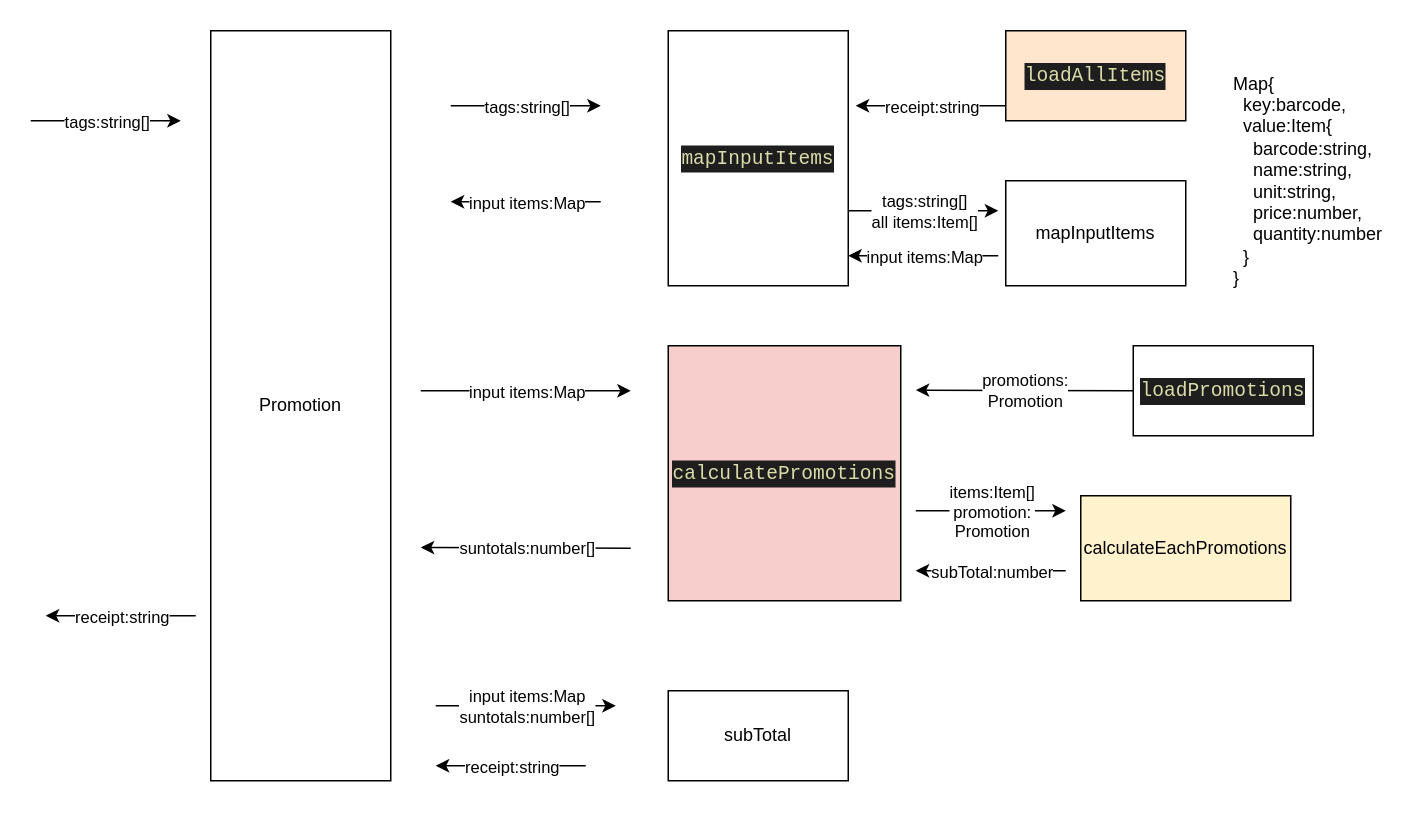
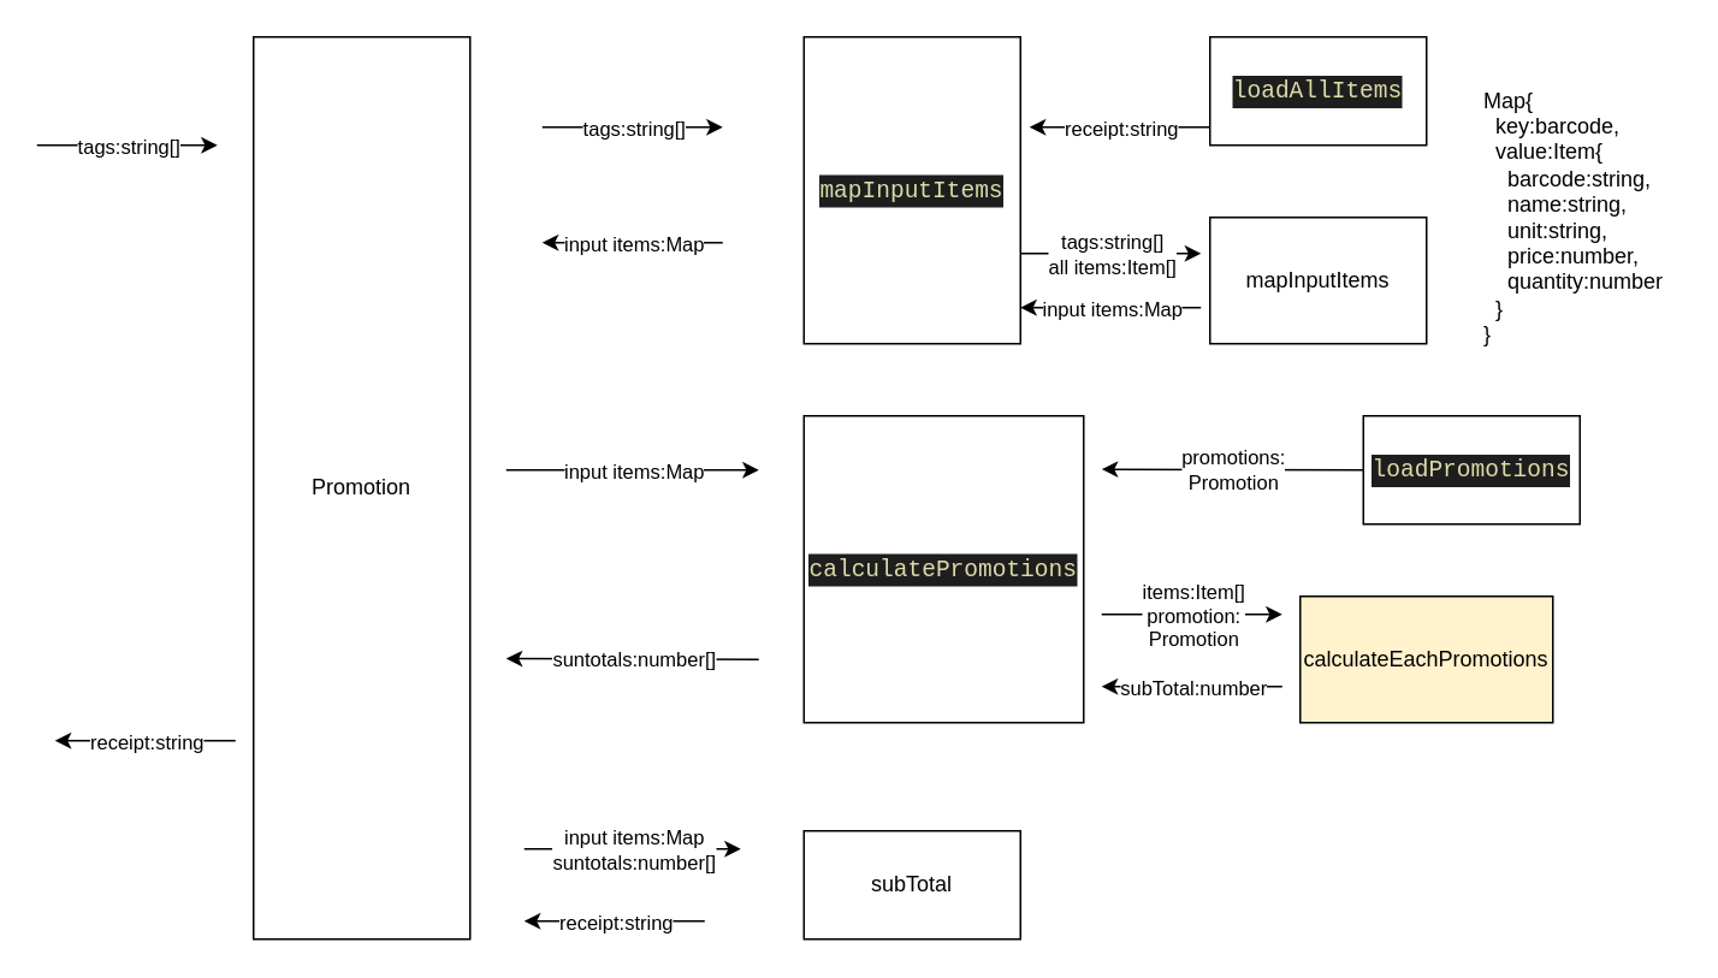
- <mxCell id="7" value="&lt;div style=&quot;color: rgb(212 , 212 , 212) ; background-color: rgb(30 , 30 , 30) ; font-family: &amp;#34;source code pro&amp;#34; , &amp;#34;consolas&amp;#34; , &amp;#34;courier new&amp;#34; , monospace ; font-size: 13px ; line-height: 18px&quot;&gt;&lt;span style=&quot;color: #dcdcaa&quot;&gt;loadAllItems&lt;/span&gt;&lt;/div&gt;" style="rounded=0;whiteSpace=wrap;html=1;fillColor=#ffe6cc;" parent="1" vertex="1"><mxGeometry x="670" y="20" width="120" height="60" as="geometry" /></mxCell>
+ <mxCell id="7" value="&lt;div style=&quot;color: rgb(212 , 212 , 212) ; background-color: rgb(30 , 30 , 30) ; font-family: &amp;#34;source code pro&amp;#34; , &amp;#34;consolas&amp;#34; , &amp;#34;courier new&amp;#34; , monospace ; font-size: 13px ; line-height: 18px&quot;&gt;&lt;span style=&quot;color: #dcdcaa&quot;&gt;loadAllItems&lt;/span&gt;&lt;/div&gt;" style="rounded=0;whiteSpace=wrap;html=1;" parent="1" vertex="1"><mxGeometry x="670" y="20" width="120" height="60" as="geometry" /></mxCell>
- <mxCell id="13" value="&lt;div style=&quot;color: rgb(212 , 212 , 212) ; background-color: rgb(30 , 30 , 30) ; font-family: &amp;#34;source code pro&amp;#34; , &amp;#34;consolas&amp;#34; , &amp;#34;courier new&amp;#34; , monospace ; font-size: 13px ; line-height: 18px&quot;&gt;&lt;span style=&quot;color: #dcdcaa&quot;&gt;calculatePromotions&lt;/span&gt;&lt;/div&gt;" style="rounded=0;whiteSpace=wrap;html=1;fillColor=#f8cecc;" parent="1" vertex="1"><mxGeometry x="445" y="230" width="155" height="170" as="geometry" /></mxCell>
+ <mxCell id="13" value="&lt;div style=&quot;color: rgb(212 , 212 , 212) ; background-color: rgb(30 , 30 , 30) ; font-family: &amp;#34;source code pro&amp;#34; , &amp;#34;consolas&amp;#34; , &amp;#34;courier new&amp;#34; , monospace ; font-size: 13px ; line-height: 18px&quot;&gt;&lt;span style=&quot;color: #dcdcaa&quot;&gt;calculatePromotions&lt;/span&gt;&lt;/div&gt;" style="rounded=0;whiteSpace=wrap;html=1;" parent="1" vertex="1"><mxGeometry x="445" y="230" width="155" height="170" as="geometry" /></mxCell>
